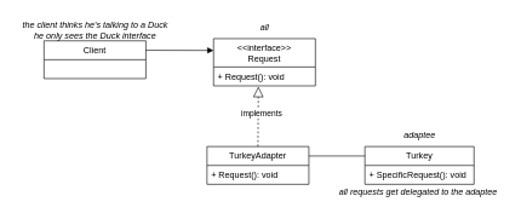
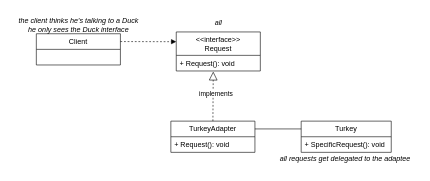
- <mxCell id="11" value="" style="html=1;verticalAlign=bottom;endArrow=block;curved=0;rounded=0;exitX=1;exitY=0.25;exitDx=0;exitDy=0;entryX=0;entryY=0.25;entryDx=0;entryDy=0;" edge="1" parent="1" source="2" target="3"><mxGeometry x="-0.0" width="80" relative="1" as="geometry"><mxPoint x="1404" y="166" as="sourcePoint" /><mxPoint x="1603" y="167" as="targetPoint" /><mxPoint as="offset" /></mxGeometry></mxCell>
+ <mxCell id="11" value="" style="html=1;verticalAlign=bottom;endArrow=block;curved=0;rounded=0;exitX=1;exitY=0.25;exitDx=0;exitDy=0;entryX=0;entryY=0.25;entryDx=0;entryDy=0;dashed=1;" edge="1" parent="1" source="2" target="3"><mxGeometry x="-0.0" width="80" relative="1" as="geometry"><mxPoint x="1404" y="166" as="sourcePoint" /><mxPoint x="1603" y="167" as="targetPoint" /><mxPoint as="offset" /></mxGeometry></mxCell>
- <mxCell id="14" value="&lt;i&gt;adaptee&lt;/i&gt;" style="text;html=1;align=center;verticalAlign=middle;resizable=0;points=[];autosize=1;strokeColor=none;fillColor=none;" vertex="1" parent="1"><mxGeometry x="541" y="171" width="70" height="30" as="geometry" /></mxCell>
